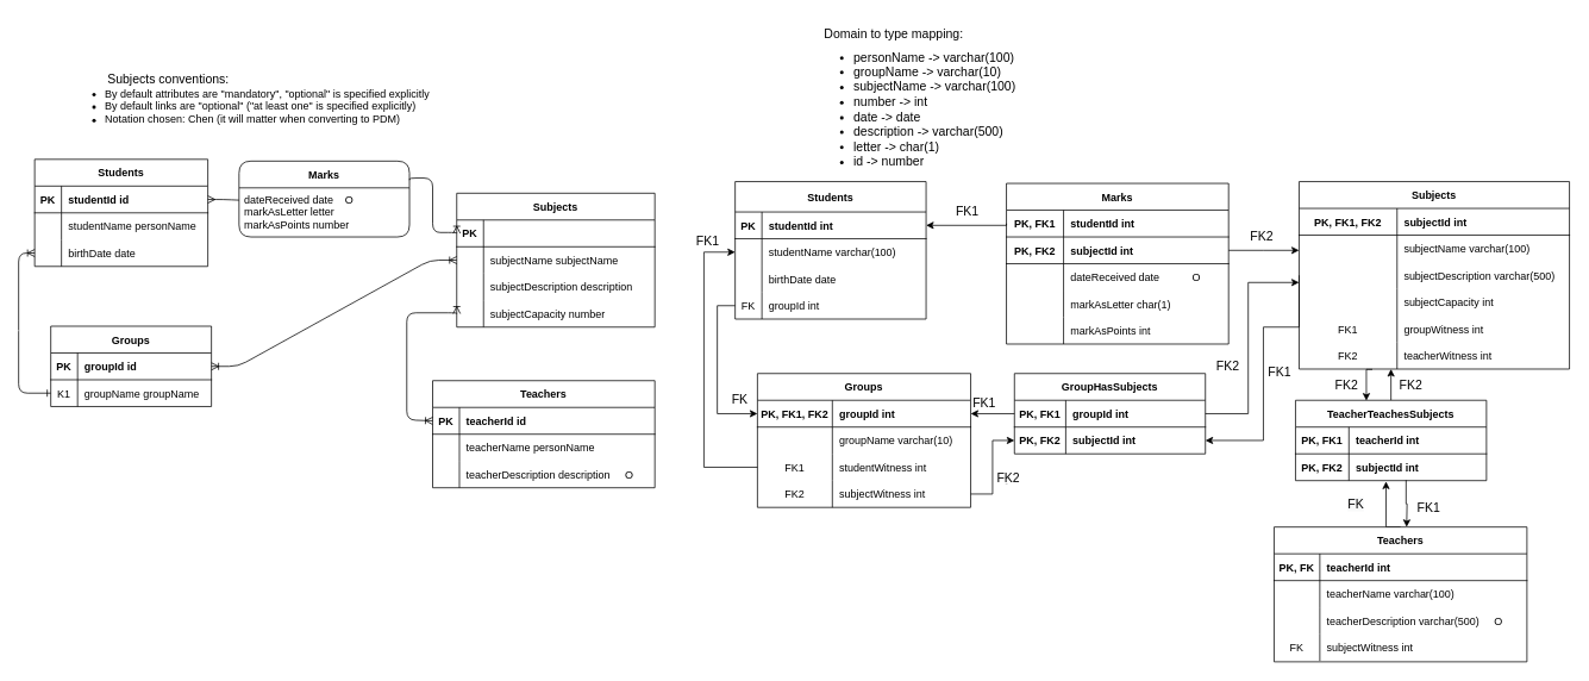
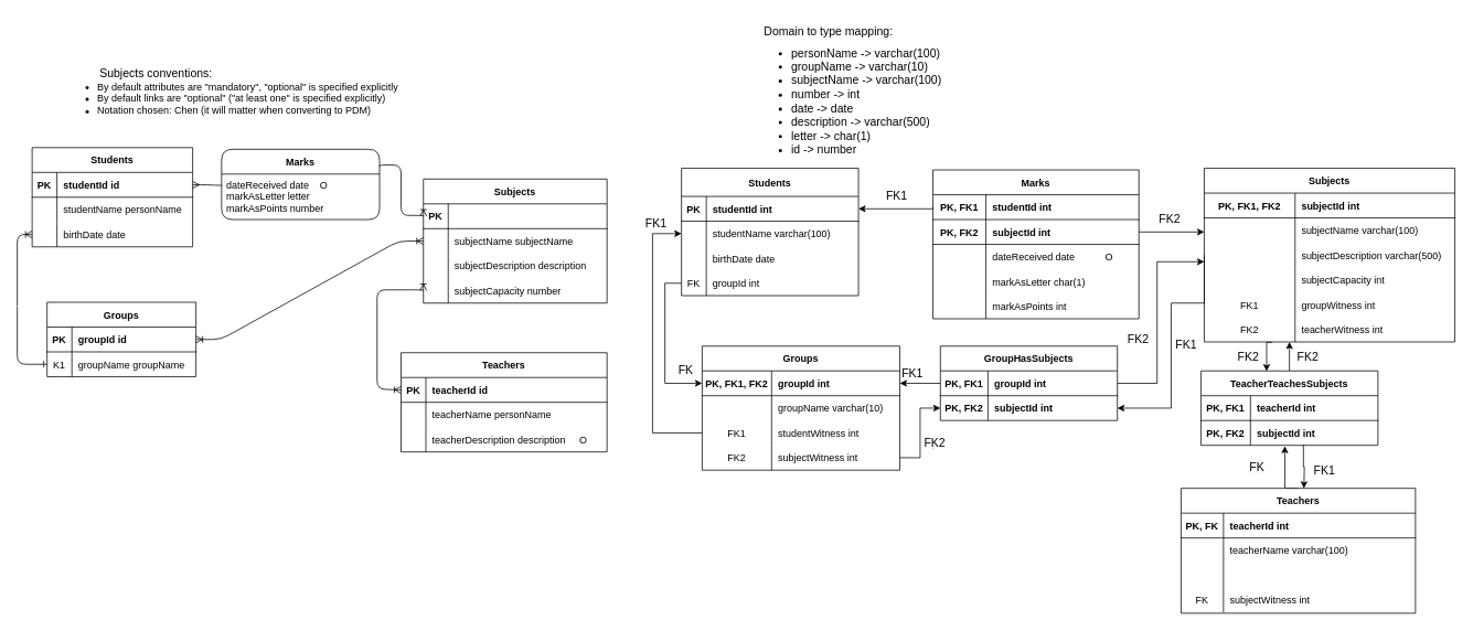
- <mxCell id="158" value="teacherDescription varchar(500)     O" style="shape=partialRectangle;connectable=0;fillColor=none;top=0;left=0;bottom=0;right=0;align=left;spacingLeft=6;overflow=hidden;fontStyle=0" parent="156" vertex="1"><mxGeometry x="51.25" width="232.107" height="30" as="geometry" /></mxCell>
